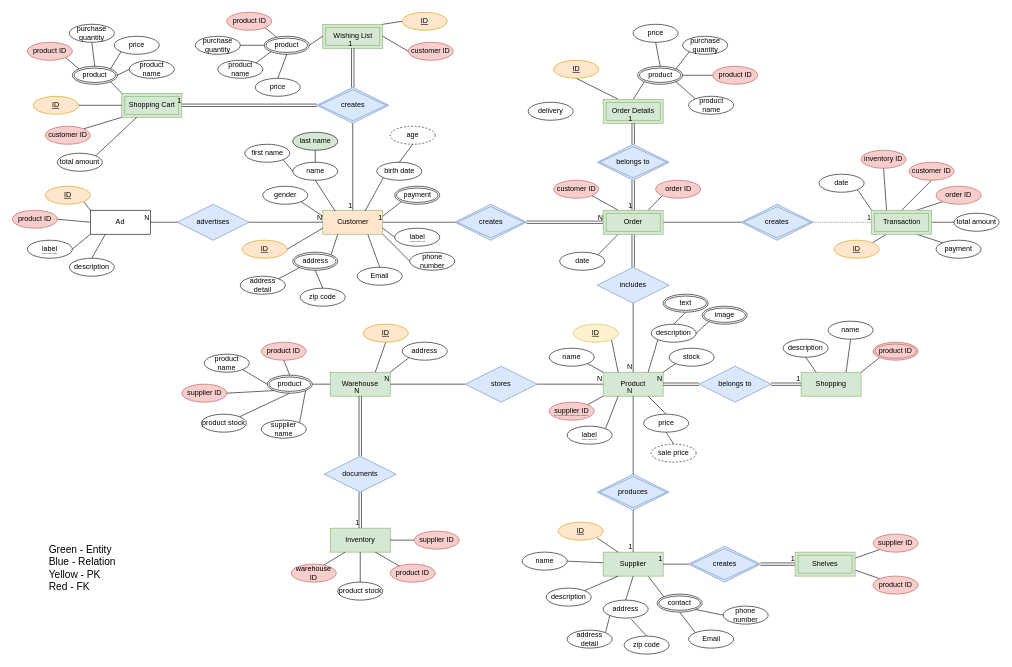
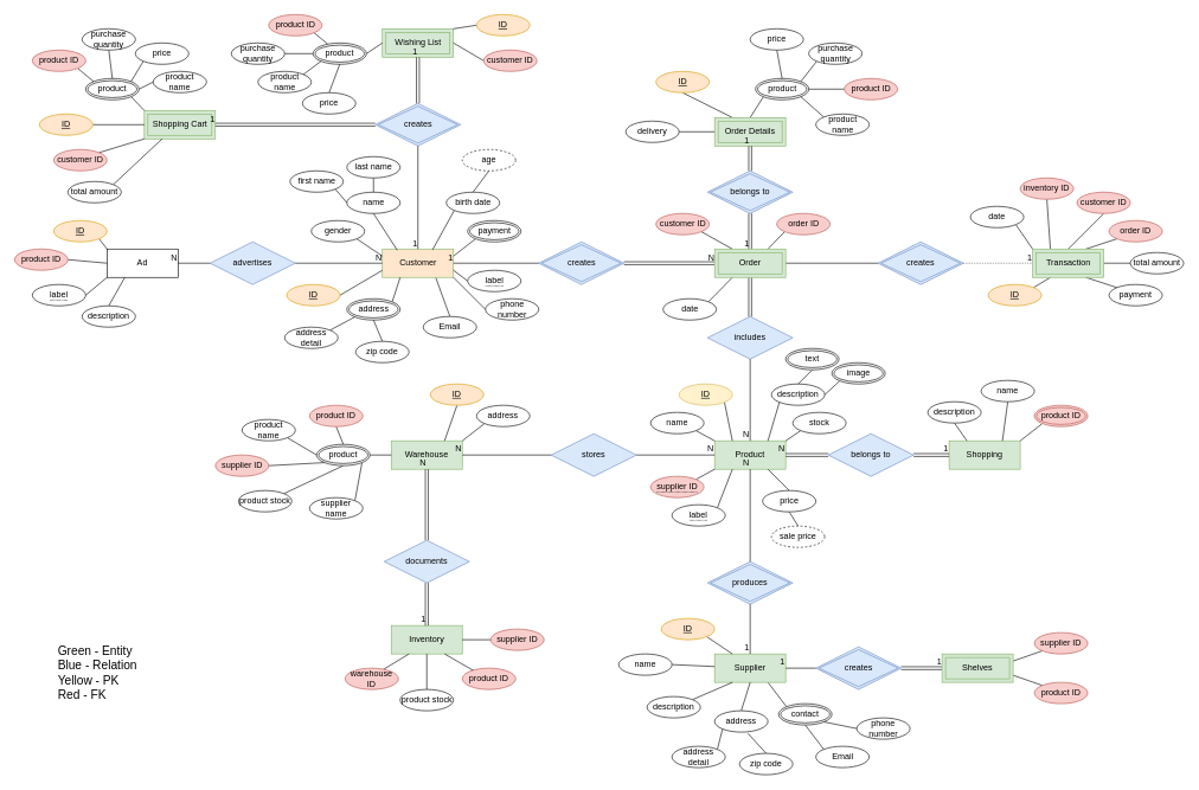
+ <mxCell id="129" style="rounded=0;orthogonalLoop=1;jettySize=auto;html=1;exitX=1;exitY=0.5;exitDx=0;exitDy=0;entryX=0;entryY=0.5;entryDx=0;entryDy=0;endArrow=none;endFill=0;" parent="1" source="130" target="198" edge="1"><mxGeometry relative="1" as="geometry"><mxPoint x="1005" y="185" as="targetPoint" /></mxGeometry></mxCell>
- <mxCell id="97" value="last name" style="ellipse;whiteSpace=wrap;html=1;align=center;fillColor=#d5e8d4;" parent="1" vertex="1"><mxGeometry x="487.5" y="220" width="75" height="30" as="geometry" /></mxCell>
+ <mxCell id="97" value="last name" style="ellipse;whiteSpace=wrap;html=1;align=center;" parent="1" vertex="1"><mxGeometry x="487.5" y="220" width="75" height="30" as="geometry" /></mxCell>
